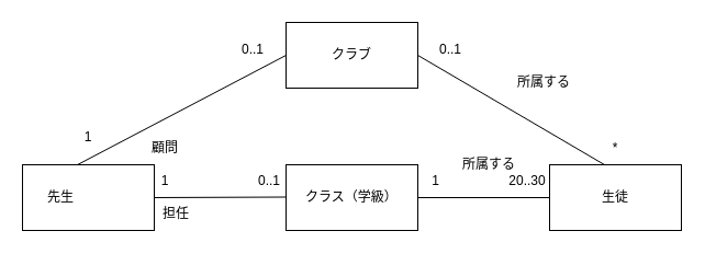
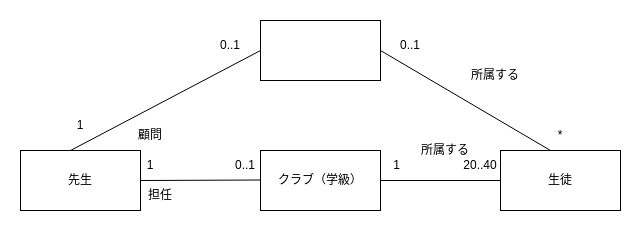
- <mxCell id="8" value="クラブ" style="text;html=1;strokeColor=none;fillColor=none;align=center;verticalAlign=middle;whiteSpace=wrap;rounded=0;" vertex="1" parent="1"><mxGeometry x="290" y="35" width="60" height="30" as="geometry" /></mxCell>
- <mxCell id="21" value="20..30" style="text;html=1;strokeColor=none;fillColor=none;align=center;verticalAlign=middle;whiteSpace=wrap;rounded=0;" vertex="1" parent="1"><mxGeometry x="450" y="150" width="60" height="30" as="geometry" /></mxCell>
+ <mxCell id="21" value="20..40" style="text;html=1;strokeColor=none;fillColor=none;align=center;verticalAlign=middle;whiteSpace=wrap;rounded=0;" vertex="1" parent="1"><mxGeometry x="450" y="150" width="60" height="30" as="geometry" /></mxCell>
- <mxCell id="7" value="先生" style="text;html=1;strokeColor=none;fillColor=none;align=center;verticalAlign=middle;whiteSpace=wrap;rounded=0;" vertex="1" parent="1"><mxGeometry x="25" y="165" width="60" height="30" as="geometry" /></mxCell>
+ <mxCell id="7" value="先生" style="text;html=1;strokeColor=none;fillColor=none;align=center;verticalAlign=middle;whiteSpace=wrap;rounded=0;" vertex="1" parent="1"><mxGeometry x="50" y="165" width="60" height="30" as="geometry" /></mxCell>
- <mxCell id="6" value="クラス（学級）" style="text;html=1;strokeColor=none;fillColor=none;align=center;verticalAlign=middle;whiteSpace=wrap;rounded=0;" vertex="1" parent="1"><mxGeometry x="275" y="165" width="90" height="30" as="geometry" /></mxCell>
+ <mxCell id="6" value="クラブ（学級）" style="text;html=1;strokeColor=none;fillColor=none;align=center;verticalAlign=middle;whiteSpace=wrap;rounded=0;" vertex="1" parent="1"><mxGeometry x="275" y="165" width="90" height="30" as="geometry" /></mxCell>
